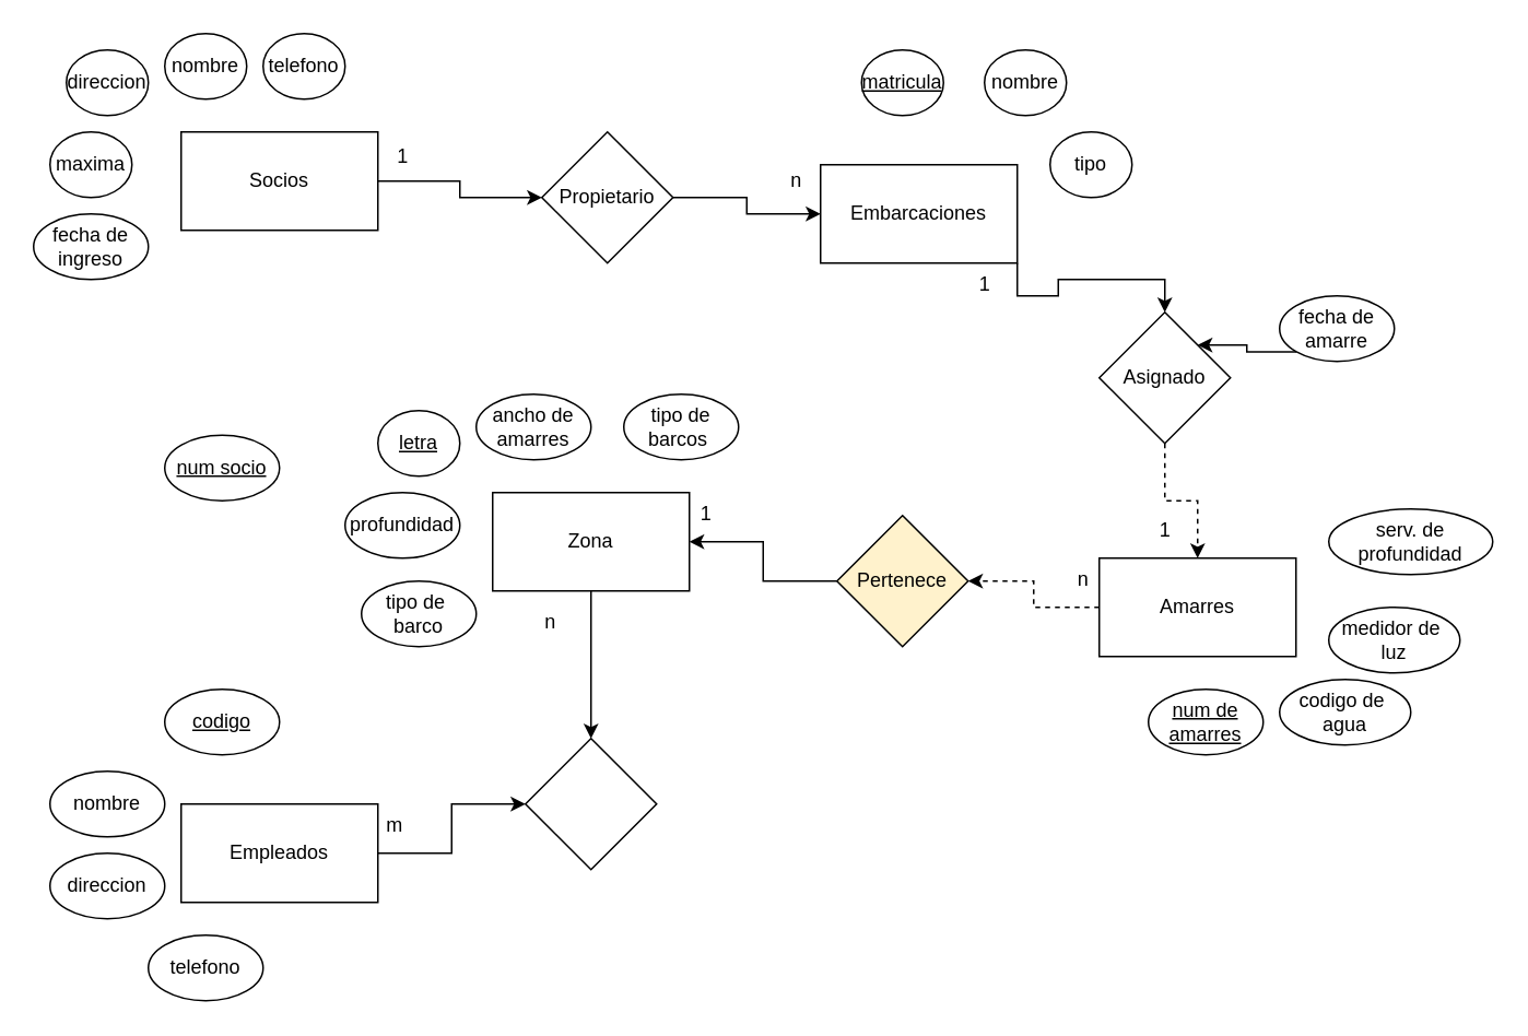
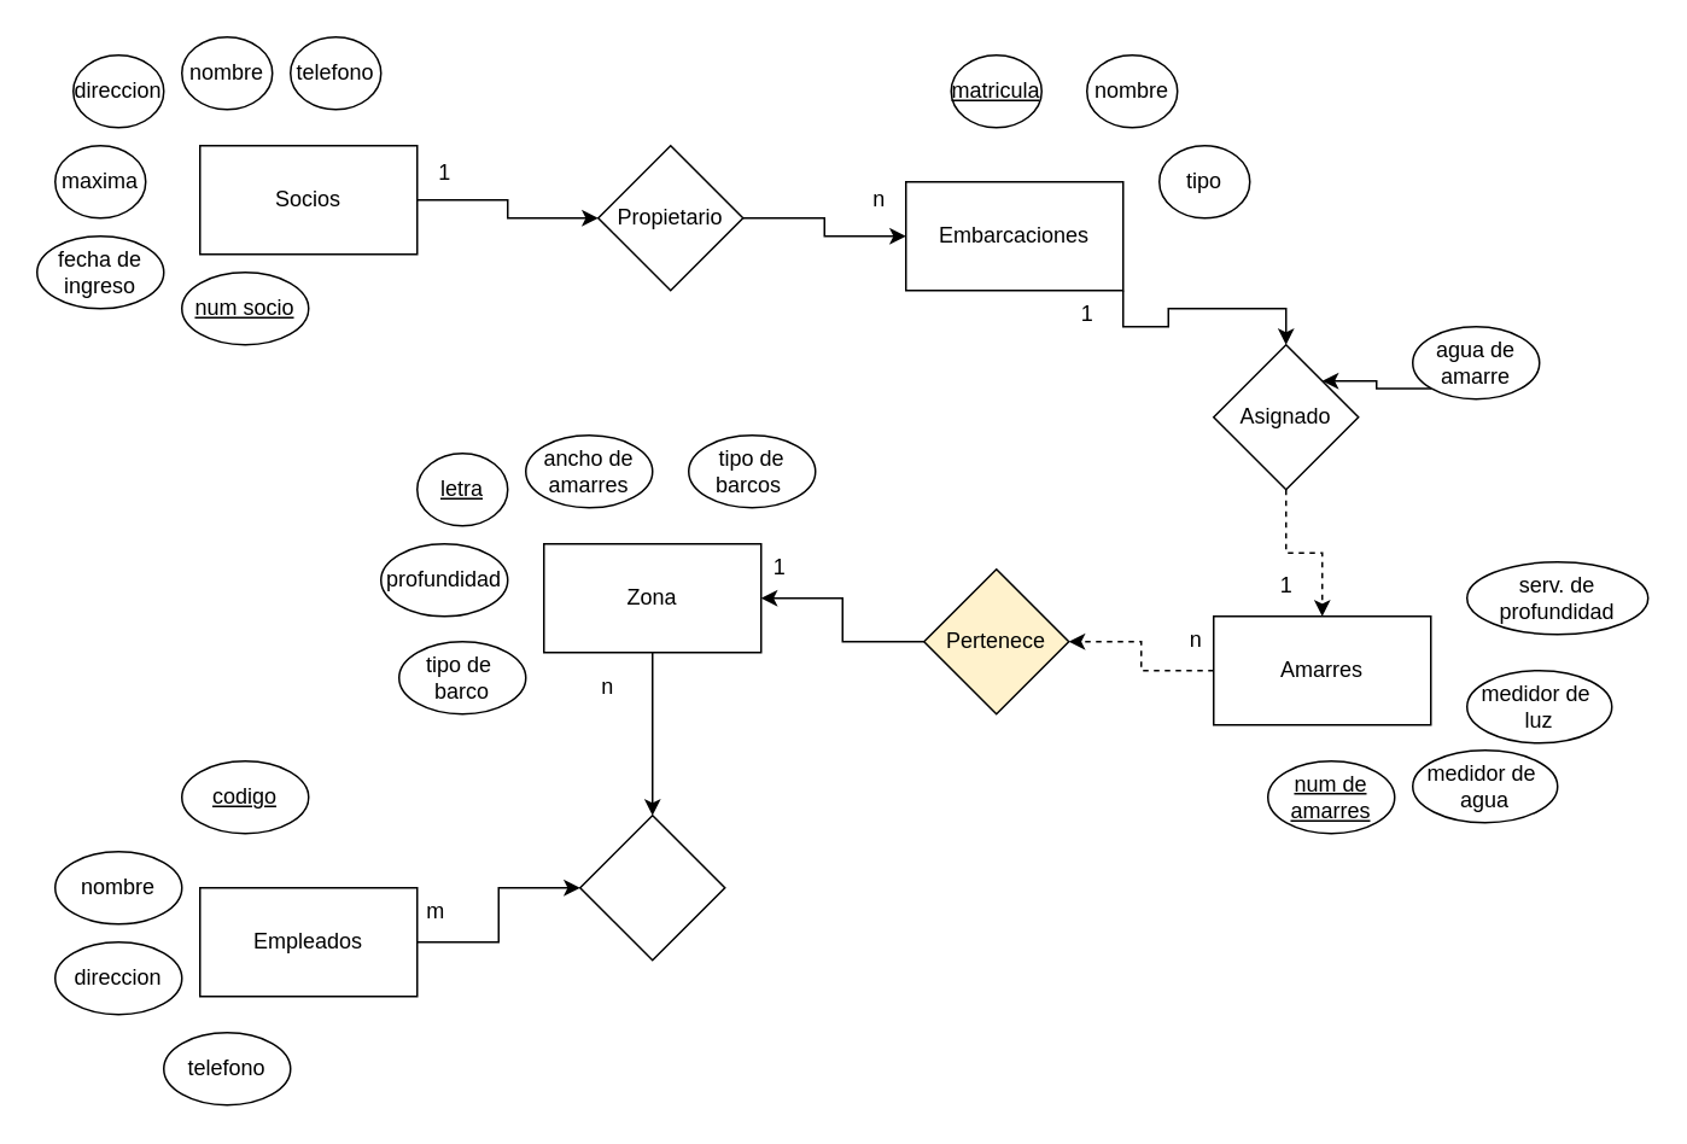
- <mxCell id="47" value="fecha de&lt;div&gt;amarre&lt;/div&gt;" style="ellipse;whiteSpace=wrap;html=1;" vertex="1" parent="1"><mxGeometry x="780" y="180" width="70" height="40" as="geometry" /></mxCell>
+ <mxCell id="47" value="agua de&lt;div&gt;amarre&lt;/div&gt;" style="ellipse;whiteSpace=wrap;html=1;" vertex="1" parent="1"><mxGeometry x="780" y="180" width="70" height="40" as="geometry" /></mxCell>
- <mxCell id="50" value="&lt;u data-sider-select-id=&quot;697713bb-77b9-410e-9d01-59fd1b8edf5e&quot;&gt;num socio&lt;/u&gt;" style="ellipse;whiteSpace=wrap;html=1;" vertex="1" parent="1"><mxGeometry x="100" y="265" width="70" height="40" as="geometry" /></mxCell>
+ <mxCell id="50" value="&lt;u data-sider-select-id=&quot;697713bb-77b9-410e-9d01-59fd1b8edf5e&quot;&gt;num socio&lt;/u&gt;" style="ellipse;whiteSpace=wrap;html=1;" vertex="1" parent="1"><mxGeometry x="100" y="150" width="70" height="40" as="geometry" /></mxCell>
- <mxCell id="33" value="codigo de&amp;nbsp;&lt;div&gt;agua&lt;/div&gt;" style="ellipse;whiteSpace=wrap;html=1;" vertex="1" parent="1"><mxGeometry x="780" y="414" width="80" height="40" as="geometry" /></mxCell>
+ <mxCell id="33" value="medidor de&amp;nbsp;&lt;div&gt;agua&lt;/div&gt;" style="ellipse;whiteSpace=wrap;html=1;" vertex="1" parent="1"><mxGeometry x="780" y="414" width="80" height="40" as="geometry" /></mxCell>
